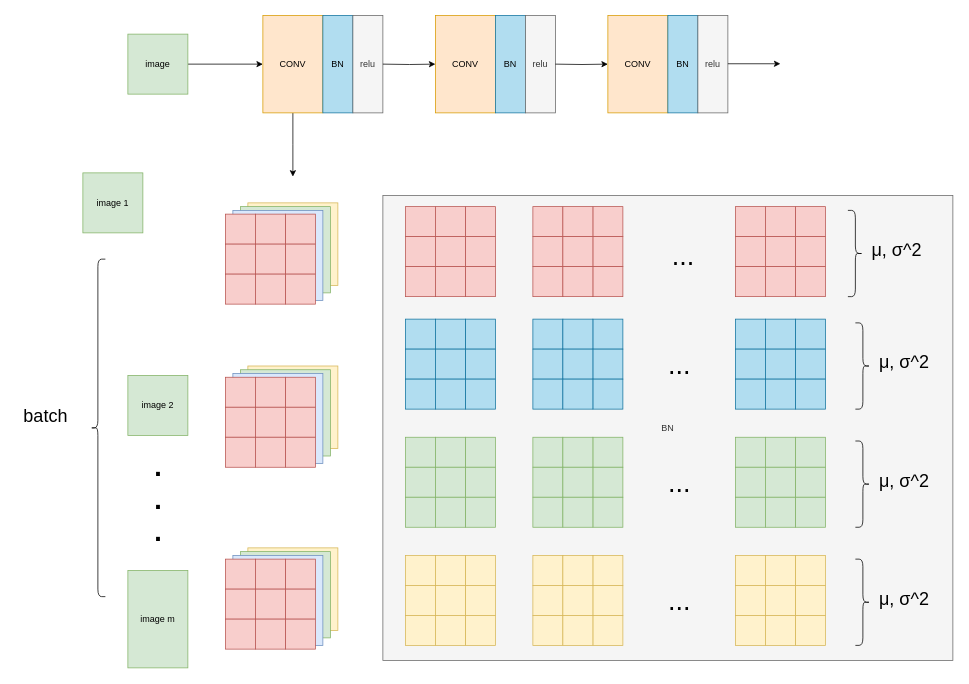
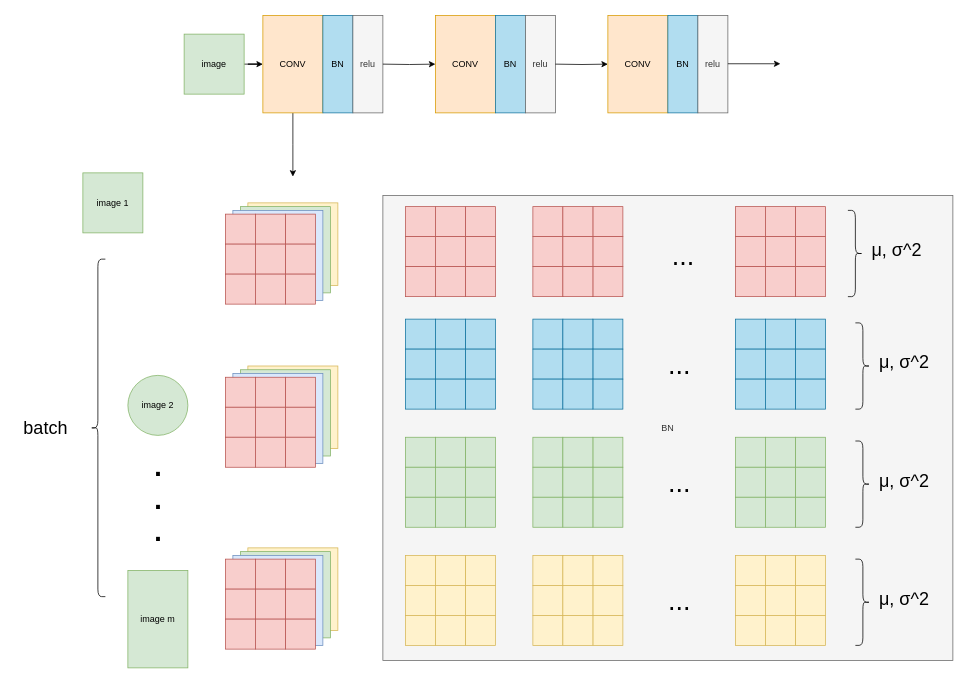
- <mxCell id="3" value="image" style="whiteSpace=wrap;html=1;aspect=fixed;fillColor=#d5e8d4;strokeColor=#82b366;" vertex="1" parent="1"><mxGeometry x="170" y="45" width="80" height="80" as="geometry" /></mxCell>
+ <mxCell id="3" value="image" style="whiteSpace=wrap;html=1;aspect=fixed;fillColor=#d5e8d4;strokeColor=#82b366;" vertex="1" parent="1"><mxGeometry x="245" y="45" width="80" height="80" as="geometry" /></mxCell>
- <mxCell id="21" value="image 2" style="whiteSpace=wrap;html=1;aspect=fixed;fillColor=#d5e8d4;strokeColor=#82b366;" vertex="1" parent="1"><mxGeometry x="170" y="500" width="80" height="80" as="geometry" /></mxCell>
+ <mxCell id="21" value="image 2" style="ellipse;whiteSpace=wrap;html=1;aspect=fixed;fillColor=#d5e8d4;strokeColor=#82b366;" vertex="1" parent="1"><mxGeometry x="170" y="500" width="80" height="80" as="geometry" /></mxCell>
- <mxCell id="25" value="&lt;font style=&quot;font-size: 24px;&quot;&gt;batch&lt;/font&gt;" style="text;html=1;align=center;verticalAlign=middle;resizable=0;points=[];autosize=1;strokeColor=none;fillColor=none;fontSize=36;" vertex="1" parent="1"><mxGeometry x="20" y="520" width="80" height="60" as="geometry" /></mxCell>
+ <mxCell id="25" value="&lt;font style=&quot;font-size: 24px;&quot;&gt;batch&lt;/font&gt;" style="text;html=1;align=center;verticalAlign=middle;resizable=0;points=[];autosize=1;strokeColor=none;fillColor=none;fontSize=36;" vertex="1" parent="1"><mxGeometry x="20" y="535" width="80" height="60" as="geometry" /></mxCell>
